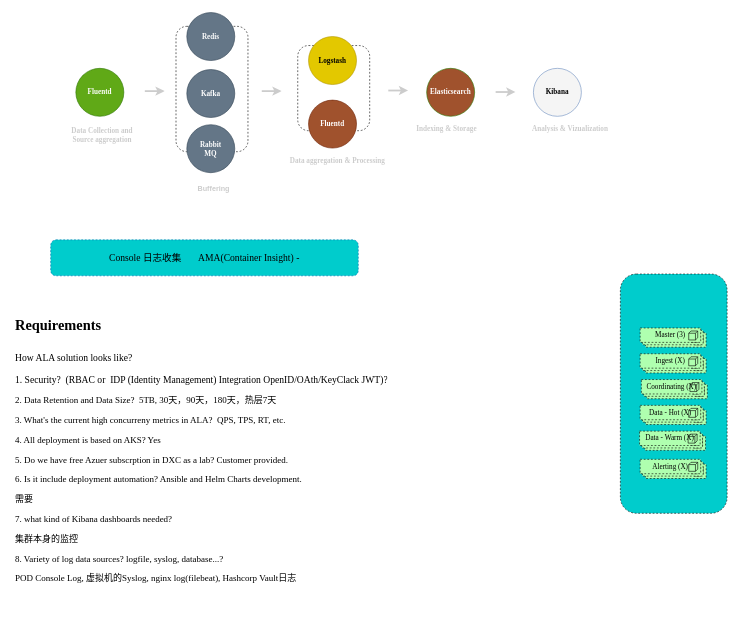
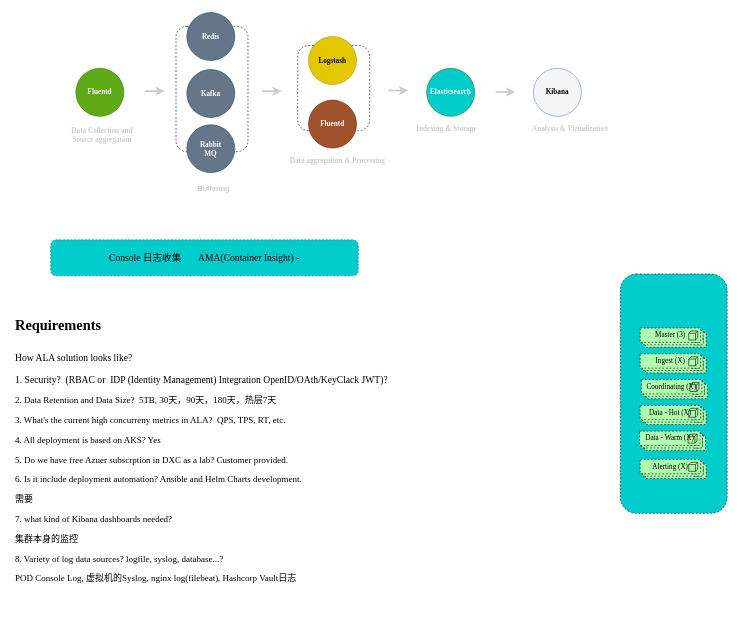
- <mxCell id="16" value="Elasticsearch" style="ellipse;whiteSpace=wrap;html=1;aspect=fixed;fillColor=#a0522d;strokeColor=#2D7600;fontColor=#ffffff;fontFamily=Ubuntu;fontStyle=1;fontSource=https%3A%2F%2Ffonts.googleapis.com%2Fcss%3Ffamily%3DUbuntu;" vertex="1" parent="1"><mxGeometry x="711" y="113" width="80" height="80" as="geometry" /></mxCell>
+ <mxCell id="16" value="Elasticsearch" style="ellipse;whiteSpace=wrap;html=1;aspect=fixed;fillColor=#00CCCC;strokeColor=#2D7600;fontColor=#ffffff;fontFamily=Ubuntu;fontStyle=1;fontSource=https%3A%2F%2Ffonts.googleapis.com%2Fcss%3Ffamily%3DUbuntu;" vertex="1" parent="1"><mxGeometry x="711" y="113" width="80" height="80" as="geometry" /></mxCell>
